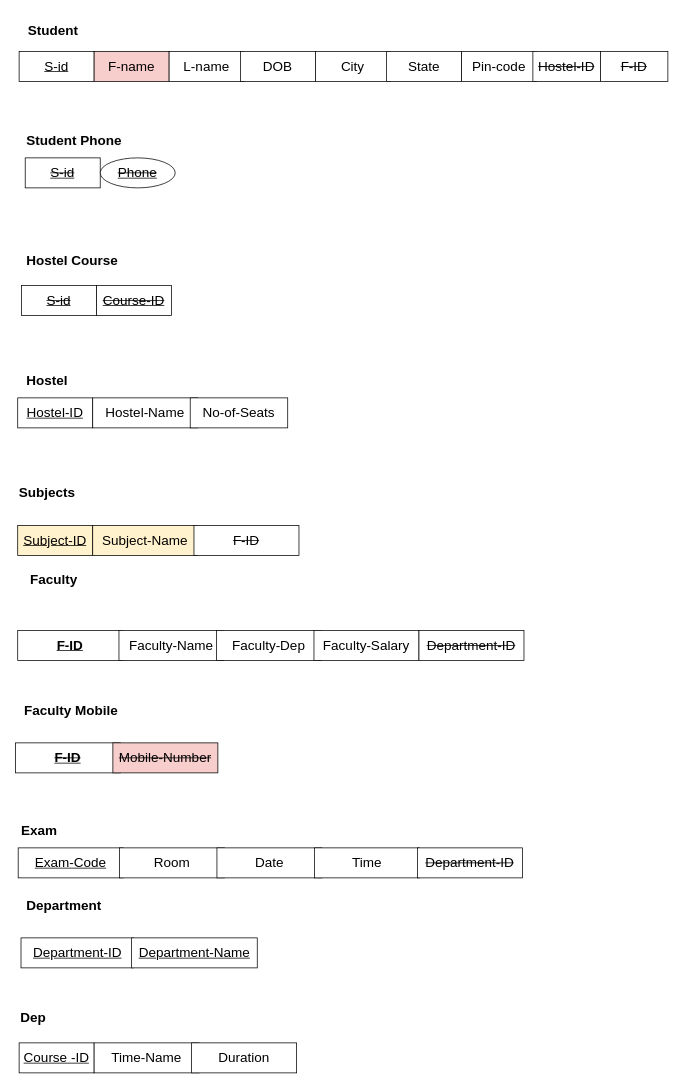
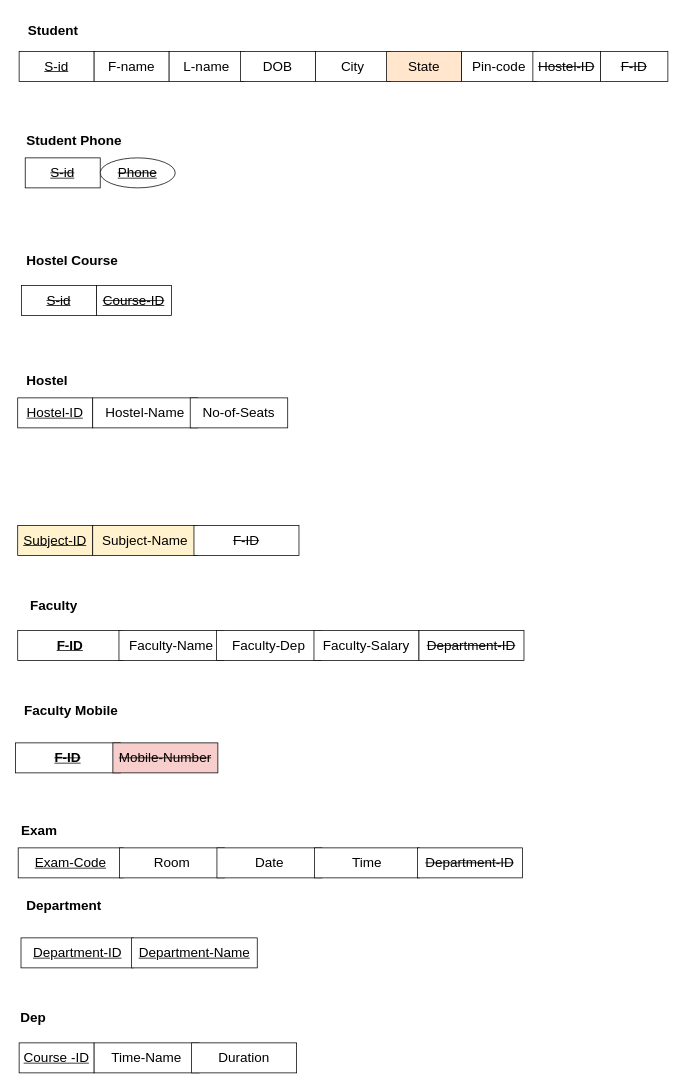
- <mxCell id="4" value="&lt;font style=&quot;font-size: 18px;&quot;&gt;F-name&lt;/font&gt;" style="rounded=0;whiteSpace=wrap;html=1;fillColor=#f8cecc;" vertex="1" parent="1"><mxGeometry x="125" y="68" width="100" height="40" as="geometry" /></mxCell>
+ <mxCell id="4" value="&lt;font style=&quot;font-size: 18px;&quot;&gt;F-name&lt;/font&gt;" style="rounded=0;whiteSpace=wrap;html=1;" vertex="1" parent="1"><mxGeometry x="125" y="68" width="100" height="40" as="geometry" /></mxCell>
- <mxCell id="8" value="&lt;font style=&quot;font-size: 18px;&quot;&gt;State&lt;/font&gt;" style="rounded=0;whiteSpace=wrap;html=1;" vertex="1" parent="1"><mxGeometry x="515" y="68" width="100" height="40" as="geometry" /></mxCell>
+ <mxCell id="8" value="&lt;font style=&quot;font-size: 18px;&quot;&gt;State&lt;/font&gt;" style="rounded=0;whiteSpace=wrap;html=1;fillColor=#ffe6cc;" vertex="1" parent="1"><mxGeometry x="515" y="68" width="100" height="40" as="geometry" /></mxCell>
- <mxCell id="22" value="&lt;b style=&quot;text-wrap: nowrap; text-align: center;&quot;&gt;&lt;font style=&quot;font-size: 18px;&quot;&gt;Subjects&lt;/font&gt;&lt;/b&gt;" style="text;whiteSpace=wrap;html=1;" vertex="1" parent="1"><mxGeometry x="23.12" y="640" width="90" height="50" as="geometry" /></mxCell>
- <mxCell id="26" value="&lt;div style=&quot;text-align: center;&quot;&gt;&lt;span style=&quot;background-color: initial; font-size: 18px; text-wrap: nowrap;&quot;&gt;&lt;b&gt;Faculty&lt;/b&gt;&lt;/span&gt;&lt;/div&gt;" style="text;whiteSpace=wrap;html=1;" vertex="1" parent="1"><mxGeometry x="38.12" y="755" width="110" height="50" as="geometry" /></mxCell>
+ <mxCell id="26" value="&lt;div style=&quot;text-align: center;&quot;&gt;&lt;span style=&quot;background-color: initial; font-size: 18px; text-wrap: nowrap;&quot;&gt;&lt;b&gt;Faculty&lt;/b&gt;&lt;/span&gt;&lt;/div&gt;" style="text;whiteSpace=wrap;html=1;" vertex="1" parent="1"><mxGeometry x="38.12" y="790" width="110" height="50" as="geometry" /></mxCell>
